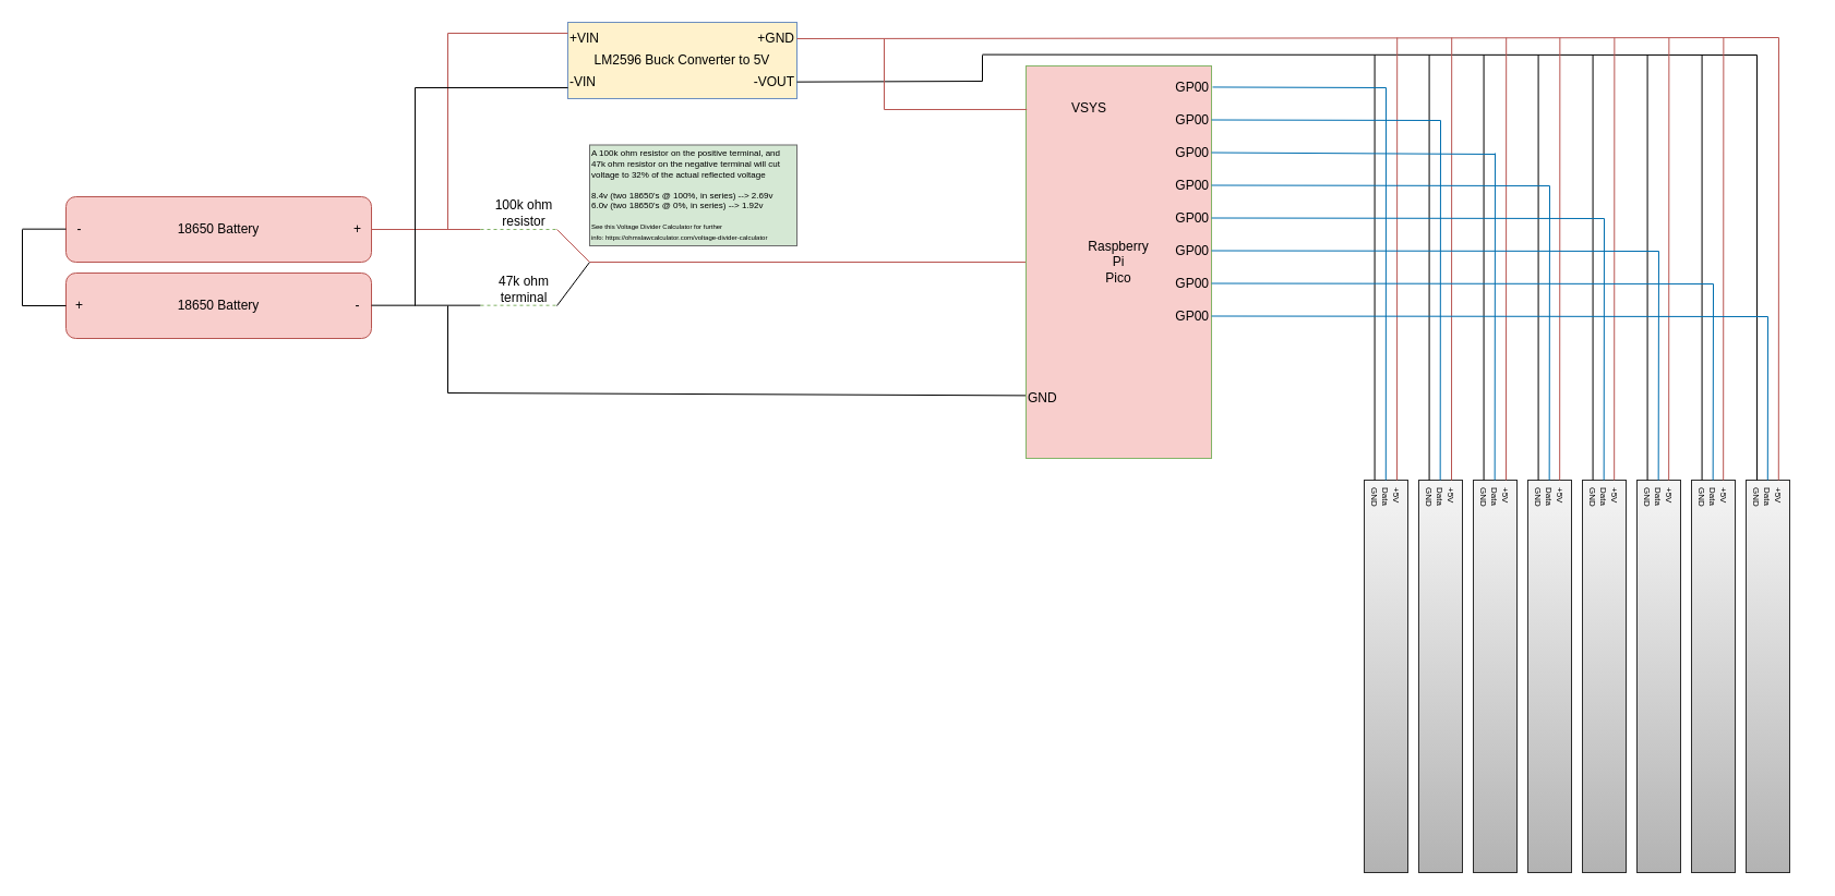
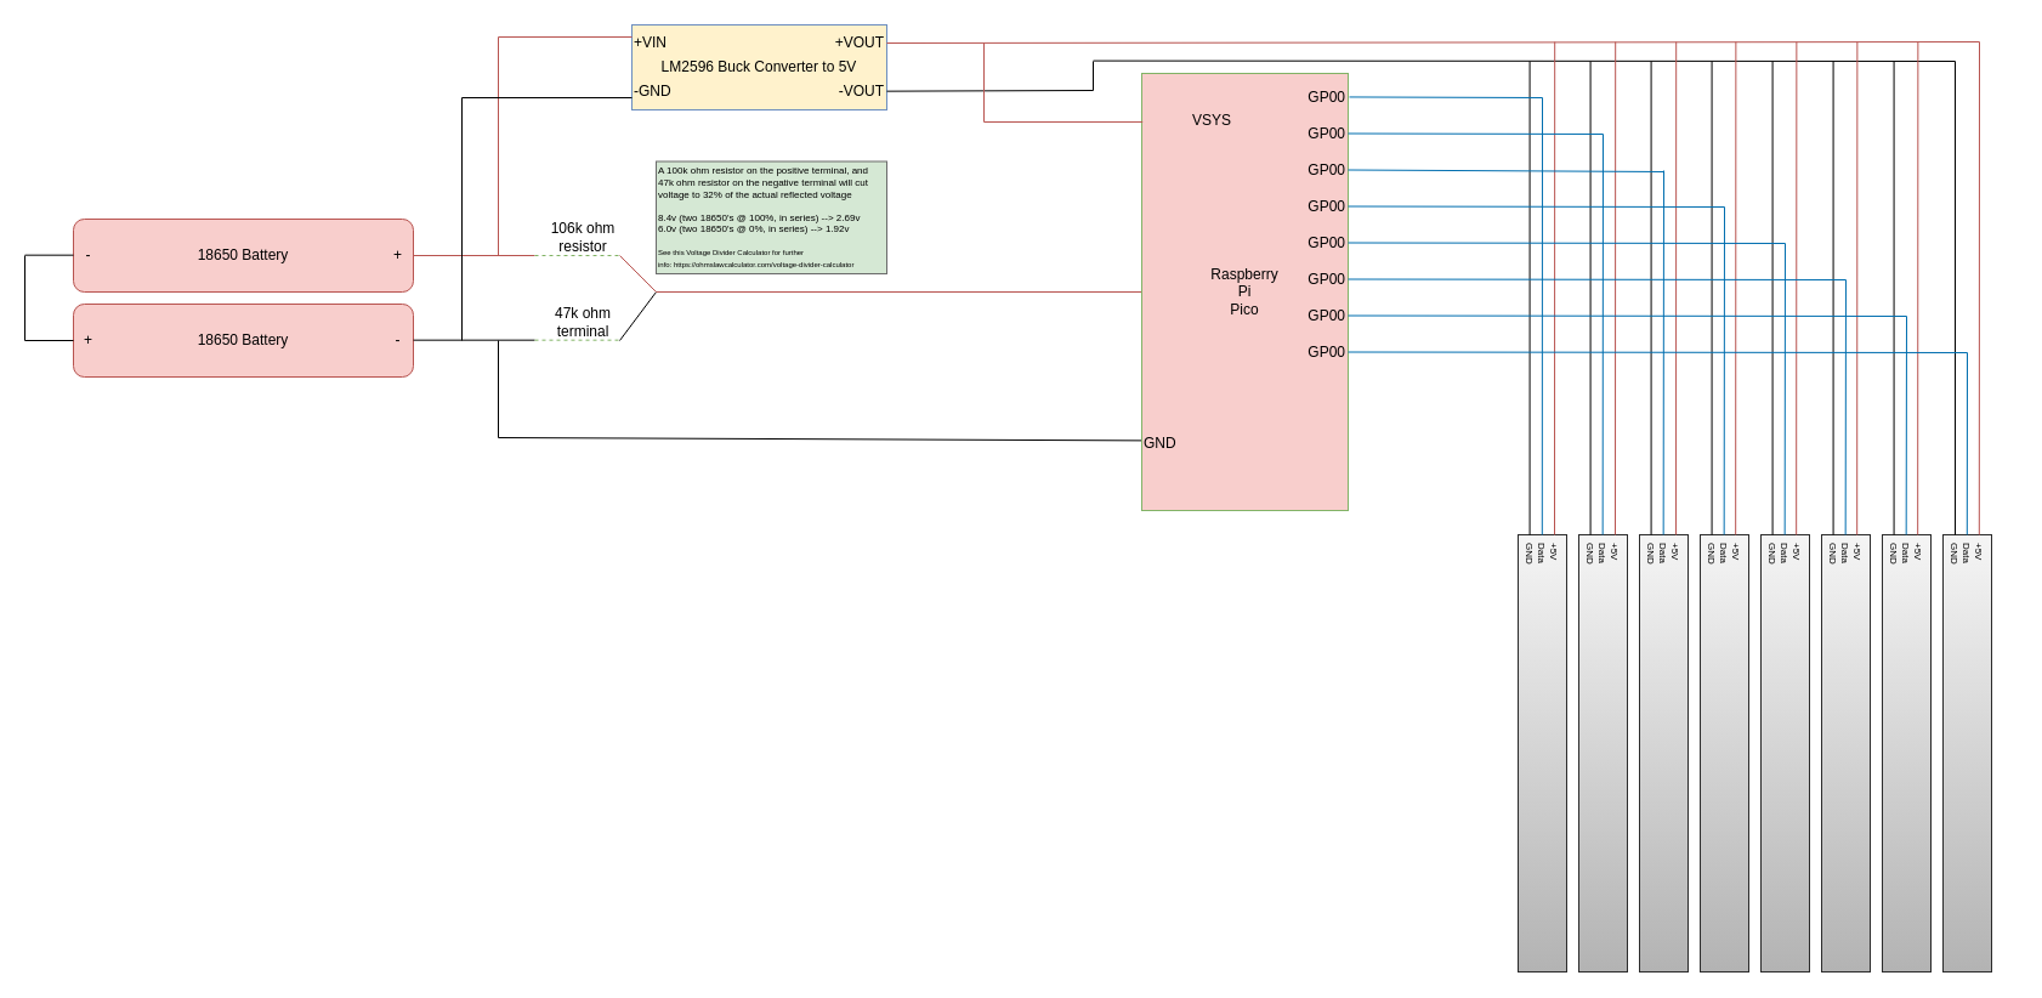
- <mxCell id="31" value="+GND" style="text;html=1;align=right;verticalAlign=middle;whiteSpace=wrap;rounded=0;" vertex="1" parent="1"><mxGeometry x="670" y="20" width="60" height="30" as="geometry" /></mxCell>
+ <mxCell id="31" value="+VOUT" style="text;html=1;align=right;verticalAlign=middle;whiteSpace=wrap;rounded=0;" vertex="1" parent="1"><mxGeometry x="670" y="20" width="60" height="30" as="geometry" /></mxCell>
- <mxCell id="30" value="-VIN" style="text;html=1;align=left;verticalAlign=middle;whiteSpace=wrap;rounded=0;" vertex="1" parent="1"><mxGeometry x="520" y="60" width="60" height="30" as="geometry" /></mxCell>
+ <mxCell id="30" value="-GND" style="text;html=1;align=left;verticalAlign=middle;whiteSpace=wrap;rounded=0;" vertex="1" parent="1"><mxGeometry x="520" y="60" width="60" height="30" as="geometry" /></mxCell>
- <mxCell id="15" value="100k ohm resistor" style="text;html=1;align=center;verticalAlign=middle;whiteSpace=wrap;rounded=0;" vertex="1" parent="1"><mxGeometry x="450" y="180" width="60" height="30" as="geometry" /></mxCell>
+ <mxCell id="15" value="106k ohm resistor" style="text;html=1;align=center;verticalAlign=middle;whiteSpace=wrap;rounded=0;" vertex="1" parent="1"><mxGeometry x="450" y="180" width="60" height="30" as="geometry" /></mxCell>
